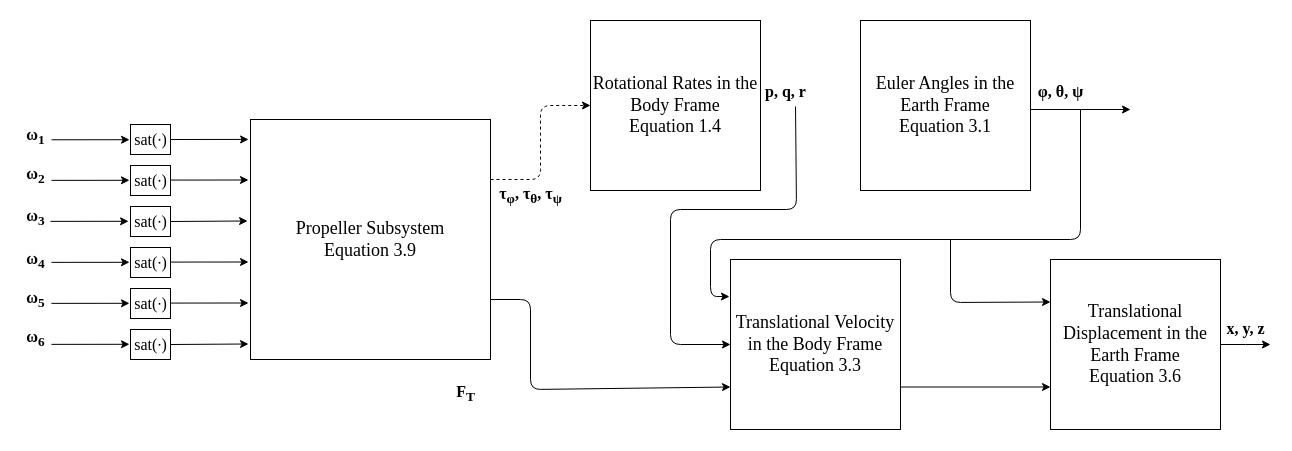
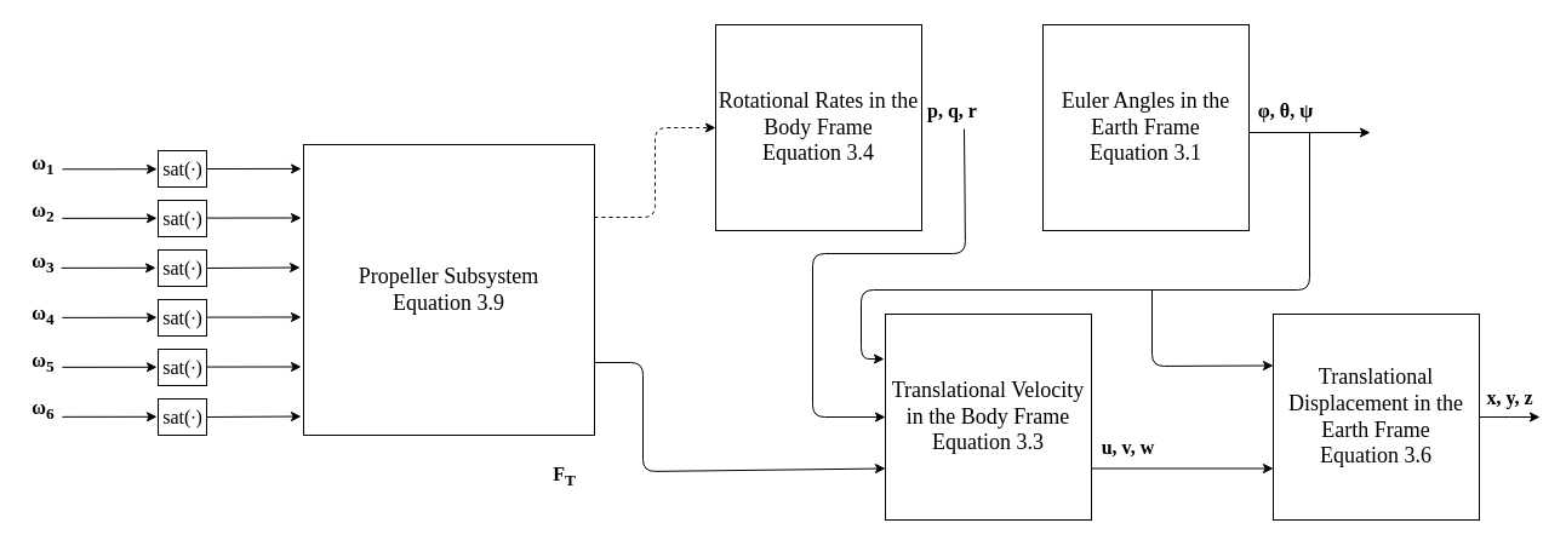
- <mxCell id="30" value="&lt;font style=&quot;font-size: 18px&quot; face=&quot;Times New Roman&quot;&gt;Rotational Rates in the Body Frame&lt;br&gt;Equation 1.4&lt;br&gt;&lt;/font&gt;" style="whiteSpace=wrap;html=1;aspect=fixed;" vertex="1" parent="1"><mxGeometry x="590" y="20" width="170" height="170" as="geometry" /></mxCell>
+ <mxCell id="30" value="&lt;font style=&quot;font-size: 18px&quot; face=&quot;Times New Roman&quot;&gt;Rotational Rates in the Body Frame&lt;br&gt;Equation 3.4&lt;br&gt;&lt;/font&gt;" style="whiteSpace=wrap;html=1;aspect=fixed;" vertex="1" parent="1"><mxGeometry x="590" y="20" width="170" height="170" as="geometry" /></mxCell>
- <mxCell id="34" value="&lt;p class=&quot;MsoNormal&quot; style=&quot;font-size: 16px&quot;&gt;&lt;font face=&quot;Times New Roman&quot; style=&quot;font-size: 16px&quot;&gt;&lt;b&gt;τ&lt;sub&gt;φ&lt;/sub&gt;, τ&lt;sub&gt;θ&lt;/sub&gt;, τ&lt;sub&gt;ψ&lt;/sub&gt;&lt;/b&gt;&lt;/font&gt;&lt;sub&gt;&lt;/sub&gt;&lt;/p&gt;" style="text;html=1;align=center;verticalAlign=middle;resizable=0;points=[];autosize=1;strokeColor=none;fillColor=none;" vertex="1" parent="1"><mxGeometry x="490" y="165" width="80" height="60" as="geometry" /></mxCell>
+ <mxCell id="41" value="&lt;font face=&quot;Times New Roman&quot; style=&quot;font-size: 16px&quot;&gt;&lt;b&gt;u, v, w&lt;/b&gt;&lt;/font&gt;" style="text;html=1;align=center;verticalAlign=middle;resizable=0;points=[];autosize=1;strokeColor=none;fillColor=none;" vertex="1" parent="1"><mxGeometry x="900" y="359" width="60" height="20" as="geometry" /></mxCell>
